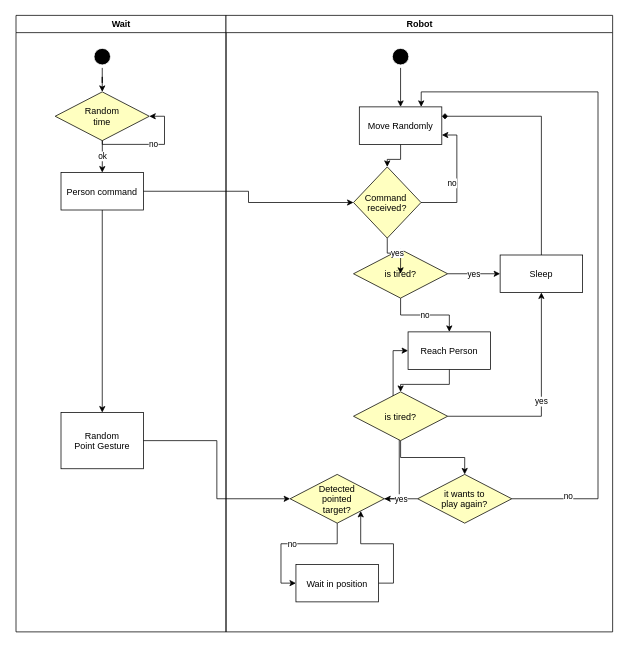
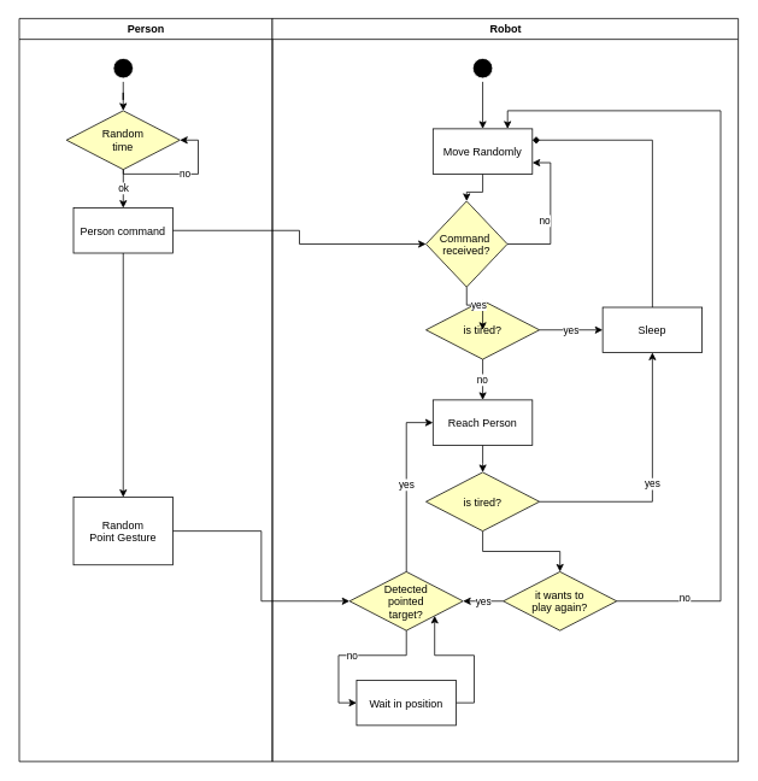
- <mxCell id="2" value="Wait" style="swimlane;whiteSpace=wrap" parent="1" vertex="1"><mxGeometry x="20.5" y="20" width="280" height="822" as="geometry" /></mxCell>
+ <mxCell id="2" value="Person" style="swimlane;whiteSpace=wrap" parent="1" vertex="1"><mxGeometry x="20.5" y="20" width="280" height="822" as="geometry" /></mxCell>
- <mxCell id="26" value="Reach Person" style="" parent="11" vertex="1"><mxGeometry x="242.75" y="422" width="110" height="50" as="geometry" /></mxCell>
+ <mxCell id="26" value="Reach Person" style="" parent="11" vertex="1"><mxGeometry x="177.75" y="422" width="110" height="50" as="geometry" /></mxCell>
